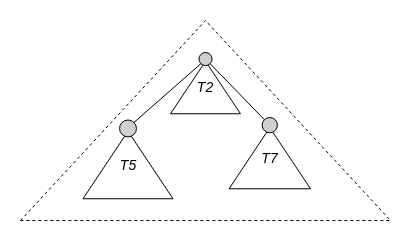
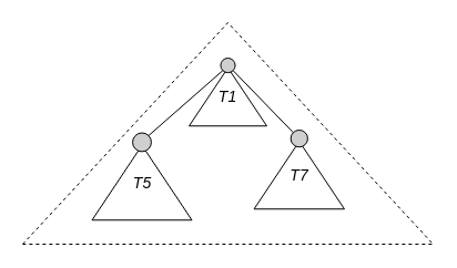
- <mxCell id="13" value="&lt;font style=&quot;font-size: 14px&quot;&gt;&lt;i&gt;&lt;font style=&quot;font-size: 14px&quot;&gt;T2&lt;/font&gt;&lt;/i&gt;&lt;/font&gt;" style="triangle;whiteSpace=wrap;html=1;direction=north;" parent="12" vertex="1"><mxGeometry y="8.75" width="70" height="52.5" as="geometry" /></mxCell>
+ <mxCell id="13" value="&lt;font style=&quot;font-size: 14px&quot;&gt;&lt;i&gt;&lt;font style=&quot;font-size: 14px&quot;&gt;T1&lt;/font&gt;&lt;/i&gt;&lt;/font&gt;" style="triangle;whiteSpace=wrap;html=1;direction=north;" parent="12" vertex="1"><mxGeometry y="8.75" width="70" height="52.5" as="geometry" /></mxCell>
